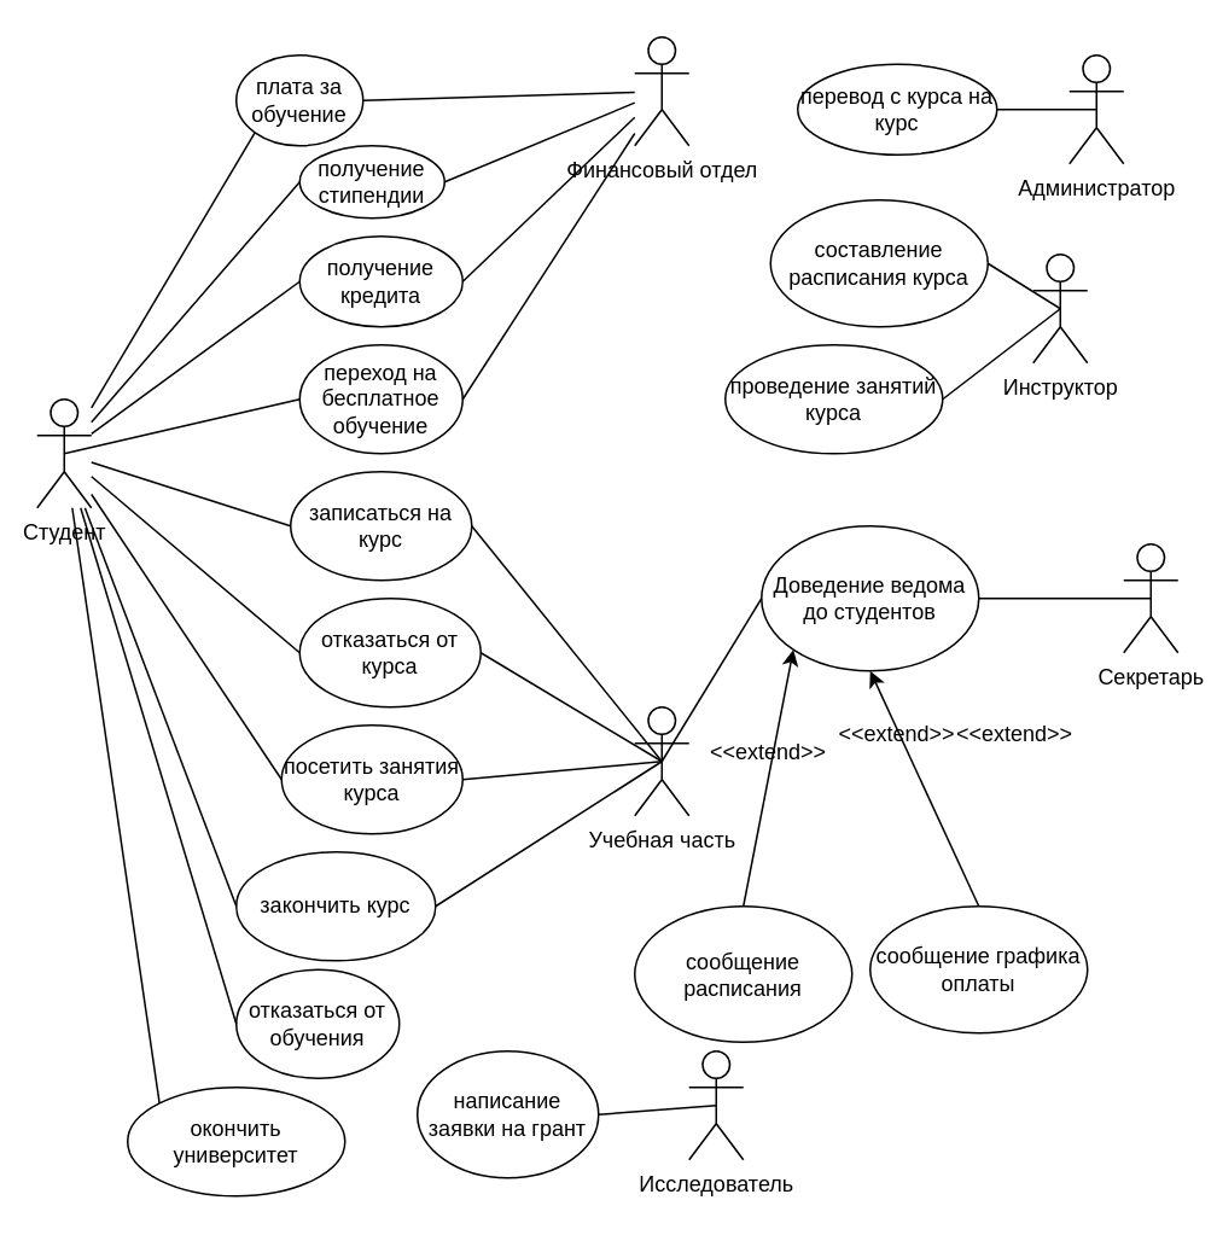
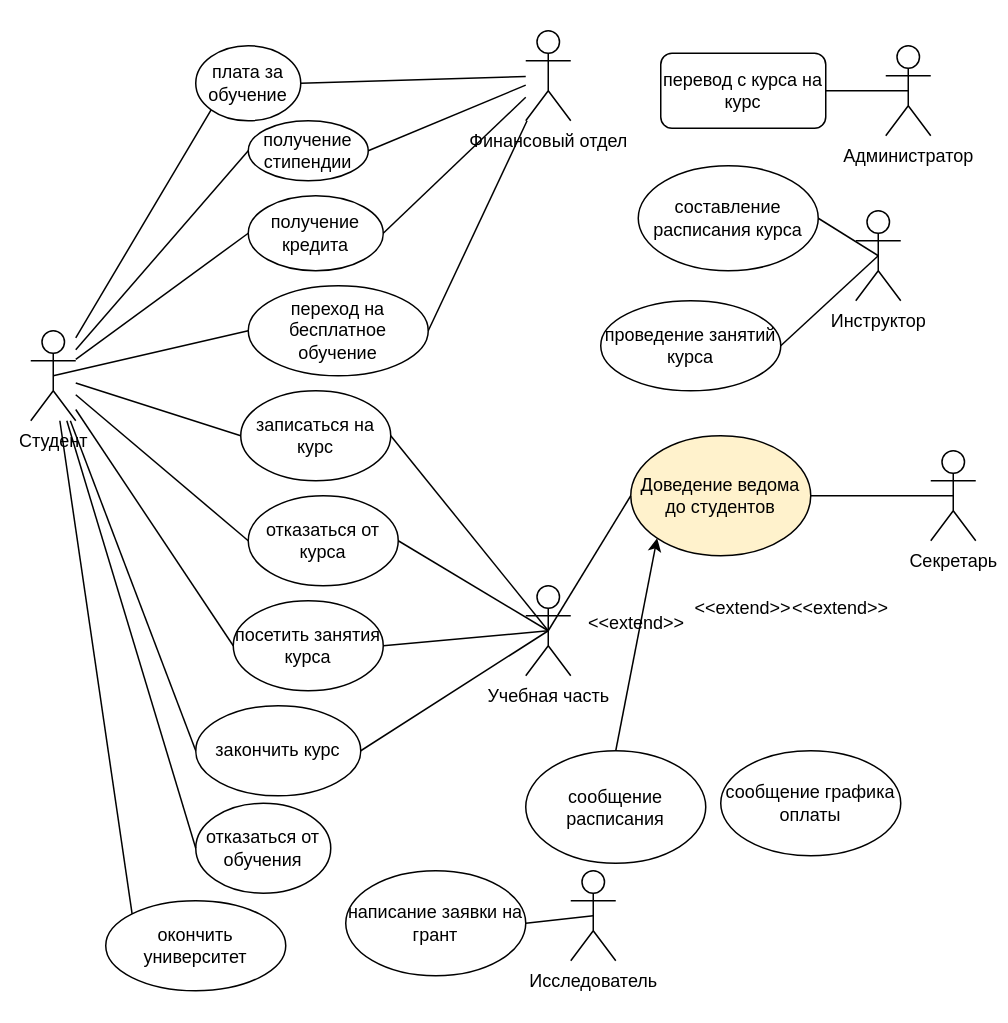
- <mxCell id="33" value="перевод с курса на курс" style="ellipse;whiteSpace=wrap;html=1;" vertex="1" parent="1"><mxGeometry x="440" y="35" width="110" height="50" as="geometry" /></mxCell>
+ <mxCell id="33" value="перевод с курса на курс" style="whiteSpace=wrap;html=1;rounded=1;" vertex="1" parent="1"><mxGeometry x="440" y="35" width="110" height="50" as="geometry" /></mxCell>
- <mxCell id="12" value="переход на бесплатное обучение" style="ellipse;whiteSpace=wrap;html=1;" vertex="1" parent="1"><mxGeometry x="165" y="190" width="90" height="60" as="geometry" /></mxCell>
+ <mxCell id="12" value="переход на бесплатное обучение" style="ellipse;whiteSpace=wrap;html=1;" vertex="1" parent="1"><mxGeometry x="165" y="190" width="120" height="60" as="geometry" /></mxCell>
- <mxCell id="42" value="проведение занятий курса" style="ellipse;whiteSpace=wrap;html=1;" vertex="1" parent="1"><mxGeometry x="400" y="190" width="120" height="60" as="geometry" /></mxCell>
+ <mxCell id="42" value="проведение занятий курса" style="ellipse;whiteSpace=wrap;html=1;" vertex="1" parent="1"><mxGeometry x="400" y="200" width="120" height="60" as="geometry" /></mxCell>
- <mxCell id="45" value="Доведение ведома до студентов" style="ellipse;whiteSpace=wrap;html=1;" vertex="1" parent="1"><mxGeometry x="420" y="290" width="120" height="80" as="geometry" /></mxCell>
+ <mxCell id="45" value="Доведение ведома до студентов" style="ellipse;whiteSpace=wrap;html=1;fillColor=#fff2cc;" vertex="1" parent="1"><mxGeometry x="420" y="290" width="120" height="80" as="geometry" /></mxCell>
- <mxCell id="48" value="" style="endArrow=classic;html=1;rounded=0;entryX=0.5;entryY=1;entryDx=0;entryDy=0;exitX=0.5;exitY=0;exitDx=0;exitDy=0;" edge="1" parent="1" source="46" target="45"><mxGeometry width="50" height="50" relative="1" as="geometry"><mxPoint x="370" y="410" as="sourcePoint" /><mxPoint x="420" y="360" as="targetPoint" /></mxGeometry></mxCell>
- <mxCell id="39" value="написание заявки на грант" style="ellipse;whiteSpace=wrap;html=1;" vertex="1" parent="1"><mxGeometry x="230" y="580" width="100" height="70" as="geometry" /></mxCell>
+ <mxCell id="39" value="написание заявки на грант" style="ellipse;whiteSpace=wrap;html=1;" vertex="1" parent="1"><mxGeometry x="230" y="580" width="120" height="70" as="geometry" /></mxCell>
